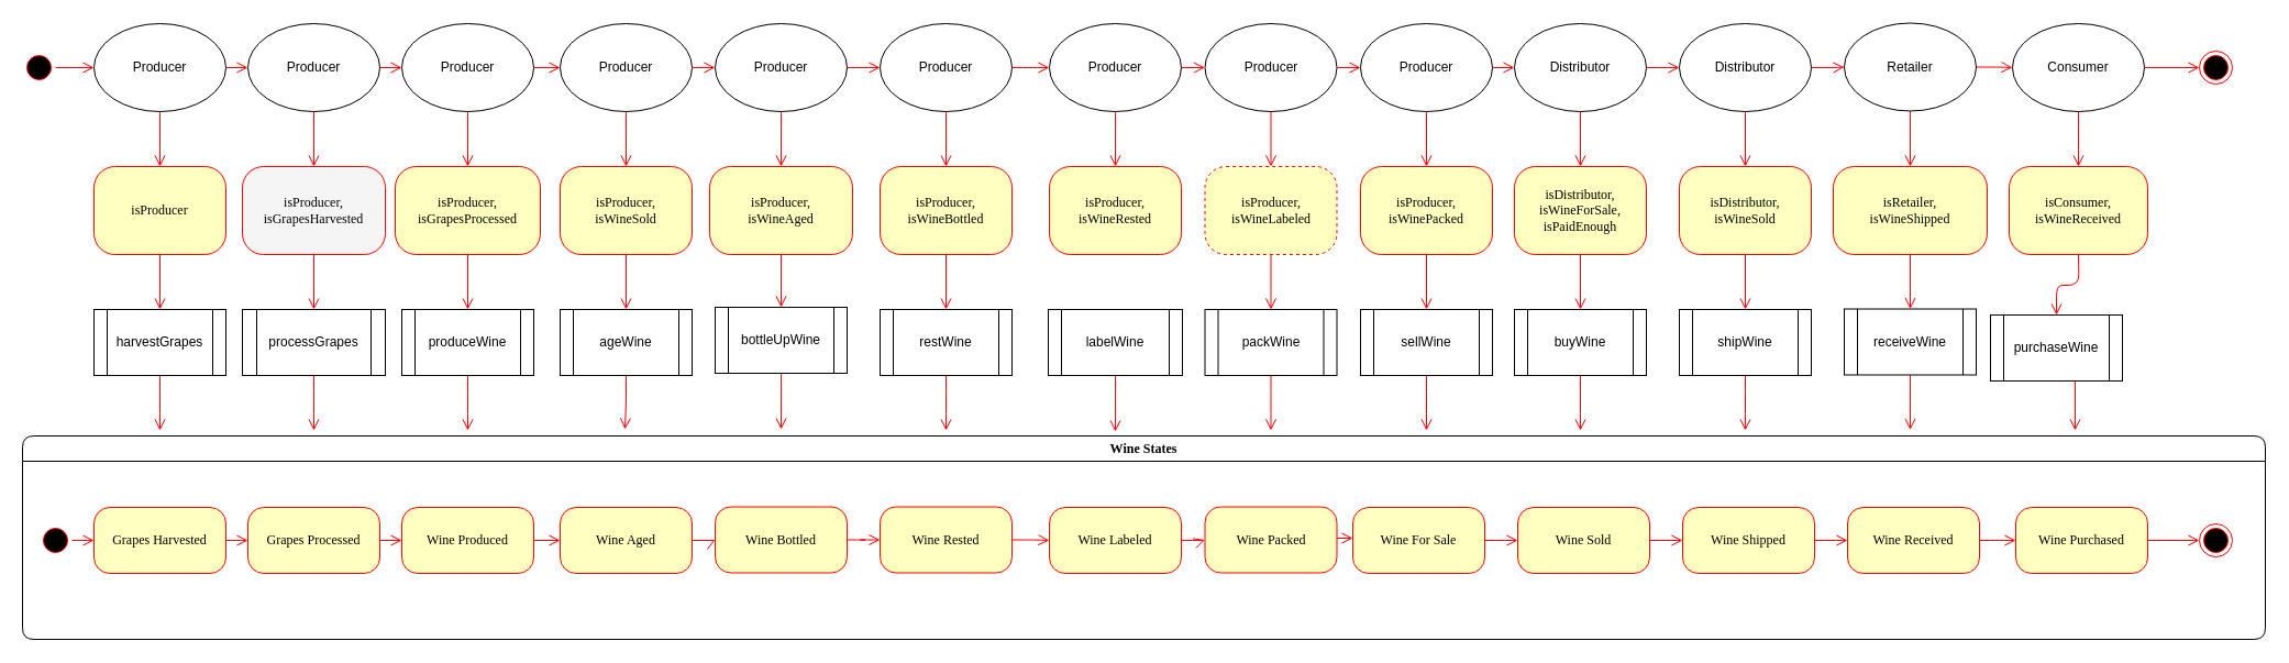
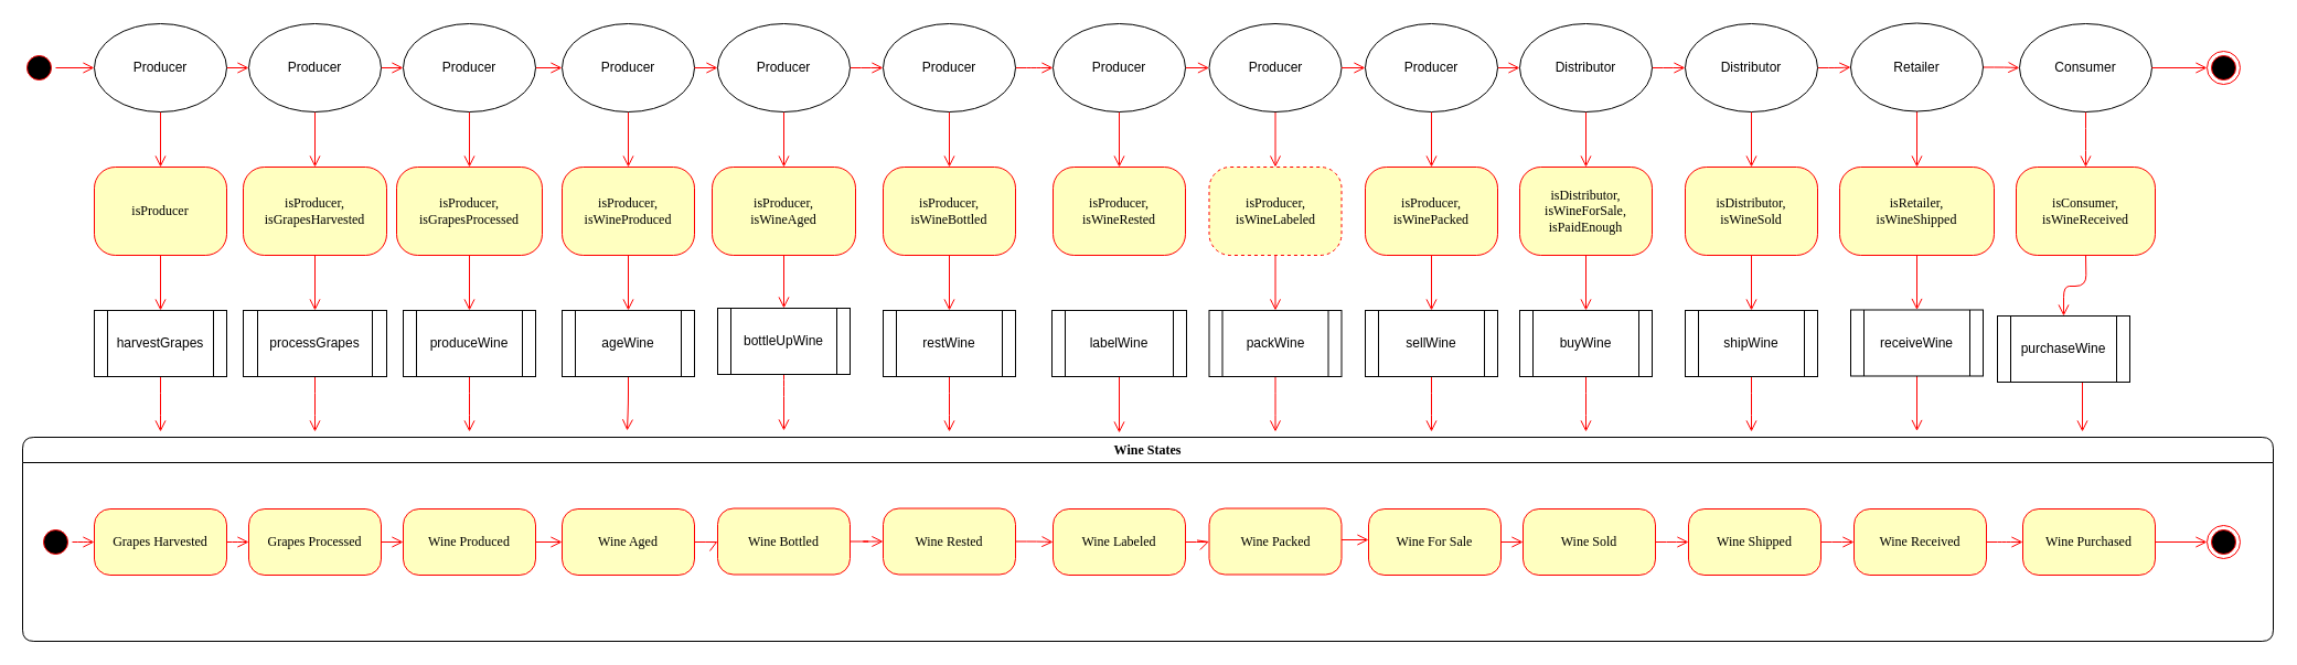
- <mxCell id="83" value="isProducer,&lt;br&gt;isGrapesHarvested" style="rounded=1;whiteSpace=wrap;html=1;arcSize=24;fillColor=#f5f5f5;strokeColor=#ff0000;shadow=0;comic=0;labelBackgroundColor=none;fontFamily=Verdana;fontSize=12;fontColor=#000000;align=center;" parent="1" vertex="1"><mxGeometry x="220" y="151" width="130" height="80" as="geometry" /></mxCell>
+ <mxCell id="83" value="isProducer,&lt;br&gt;isGrapesHarvested" style="rounded=1;whiteSpace=wrap;html=1;arcSize=24;fillColor=#ffffc0;strokeColor=#ff0000;shadow=0;comic=0;labelBackgroundColor=none;fontFamily=Verdana;fontSize=12;fontColor=#000000;align=center;" parent="1" vertex="1"><mxGeometry x="220" y="151" width="130" height="80" as="geometry" /></mxCell>
- <mxCell id="87" value="isProducer,&lt;br&gt;isWineSold" style="rounded=1;whiteSpace=wrap;html=1;arcSize=24;fillColor=#ffffc0;strokeColor=#ff0000;shadow=0;comic=0;labelBackgroundColor=none;fontFamily=Verdana;fontSize=12;fontColor=#000000;align=center;" parent="1" vertex="1"><mxGeometry x="509" y="151" width="120" height="80" as="geometry" /></mxCell>
+ <mxCell id="87" value="isProducer,&lt;br&gt;isWineProduced" style="rounded=1;whiteSpace=wrap;html=1;arcSize=24;fillColor=#ffffc0;strokeColor=#ff0000;shadow=0;comic=0;labelBackgroundColor=none;fontFamily=Verdana;fontSize=12;fontColor=#000000;align=center;" parent="1" vertex="1"><mxGeometry x="509" y="151" width="120" height="80" as="geometry" /></mxCell>
- <mxCell id="20" value="Wine For Sale" style="rounded=1;whiteSpace=wrap;html=1;arcSize=24;fillColor=#ffffc0;strokeColor=#ff0000;shadow=0;comic=0;labelBackgroundColor=none;fontFamily=Verdana;fontSize=12;fontColor=#000000;align=center;" parent="3" vertex="1"><mxGeometry x="1210" y="65" width="120" height="60" as="geometry" /></mxCell>
+ <mxCell id="20" value="Wine For Sale" style="rounded=1;whiteSpace=wrap;html=1;arcSize=24;fillColor=#ffffc0;strokeColor=#ff0000;shadow=0;comic=0;labelBackgroundColor=none;fontFamily=Verdana;fontSize=12;fontColor=#000000;align=center;" parent="3" vertex="1"><mxGeometry x="1220" y="65" width="120" height="60" as="geometry" /></mxCell>
